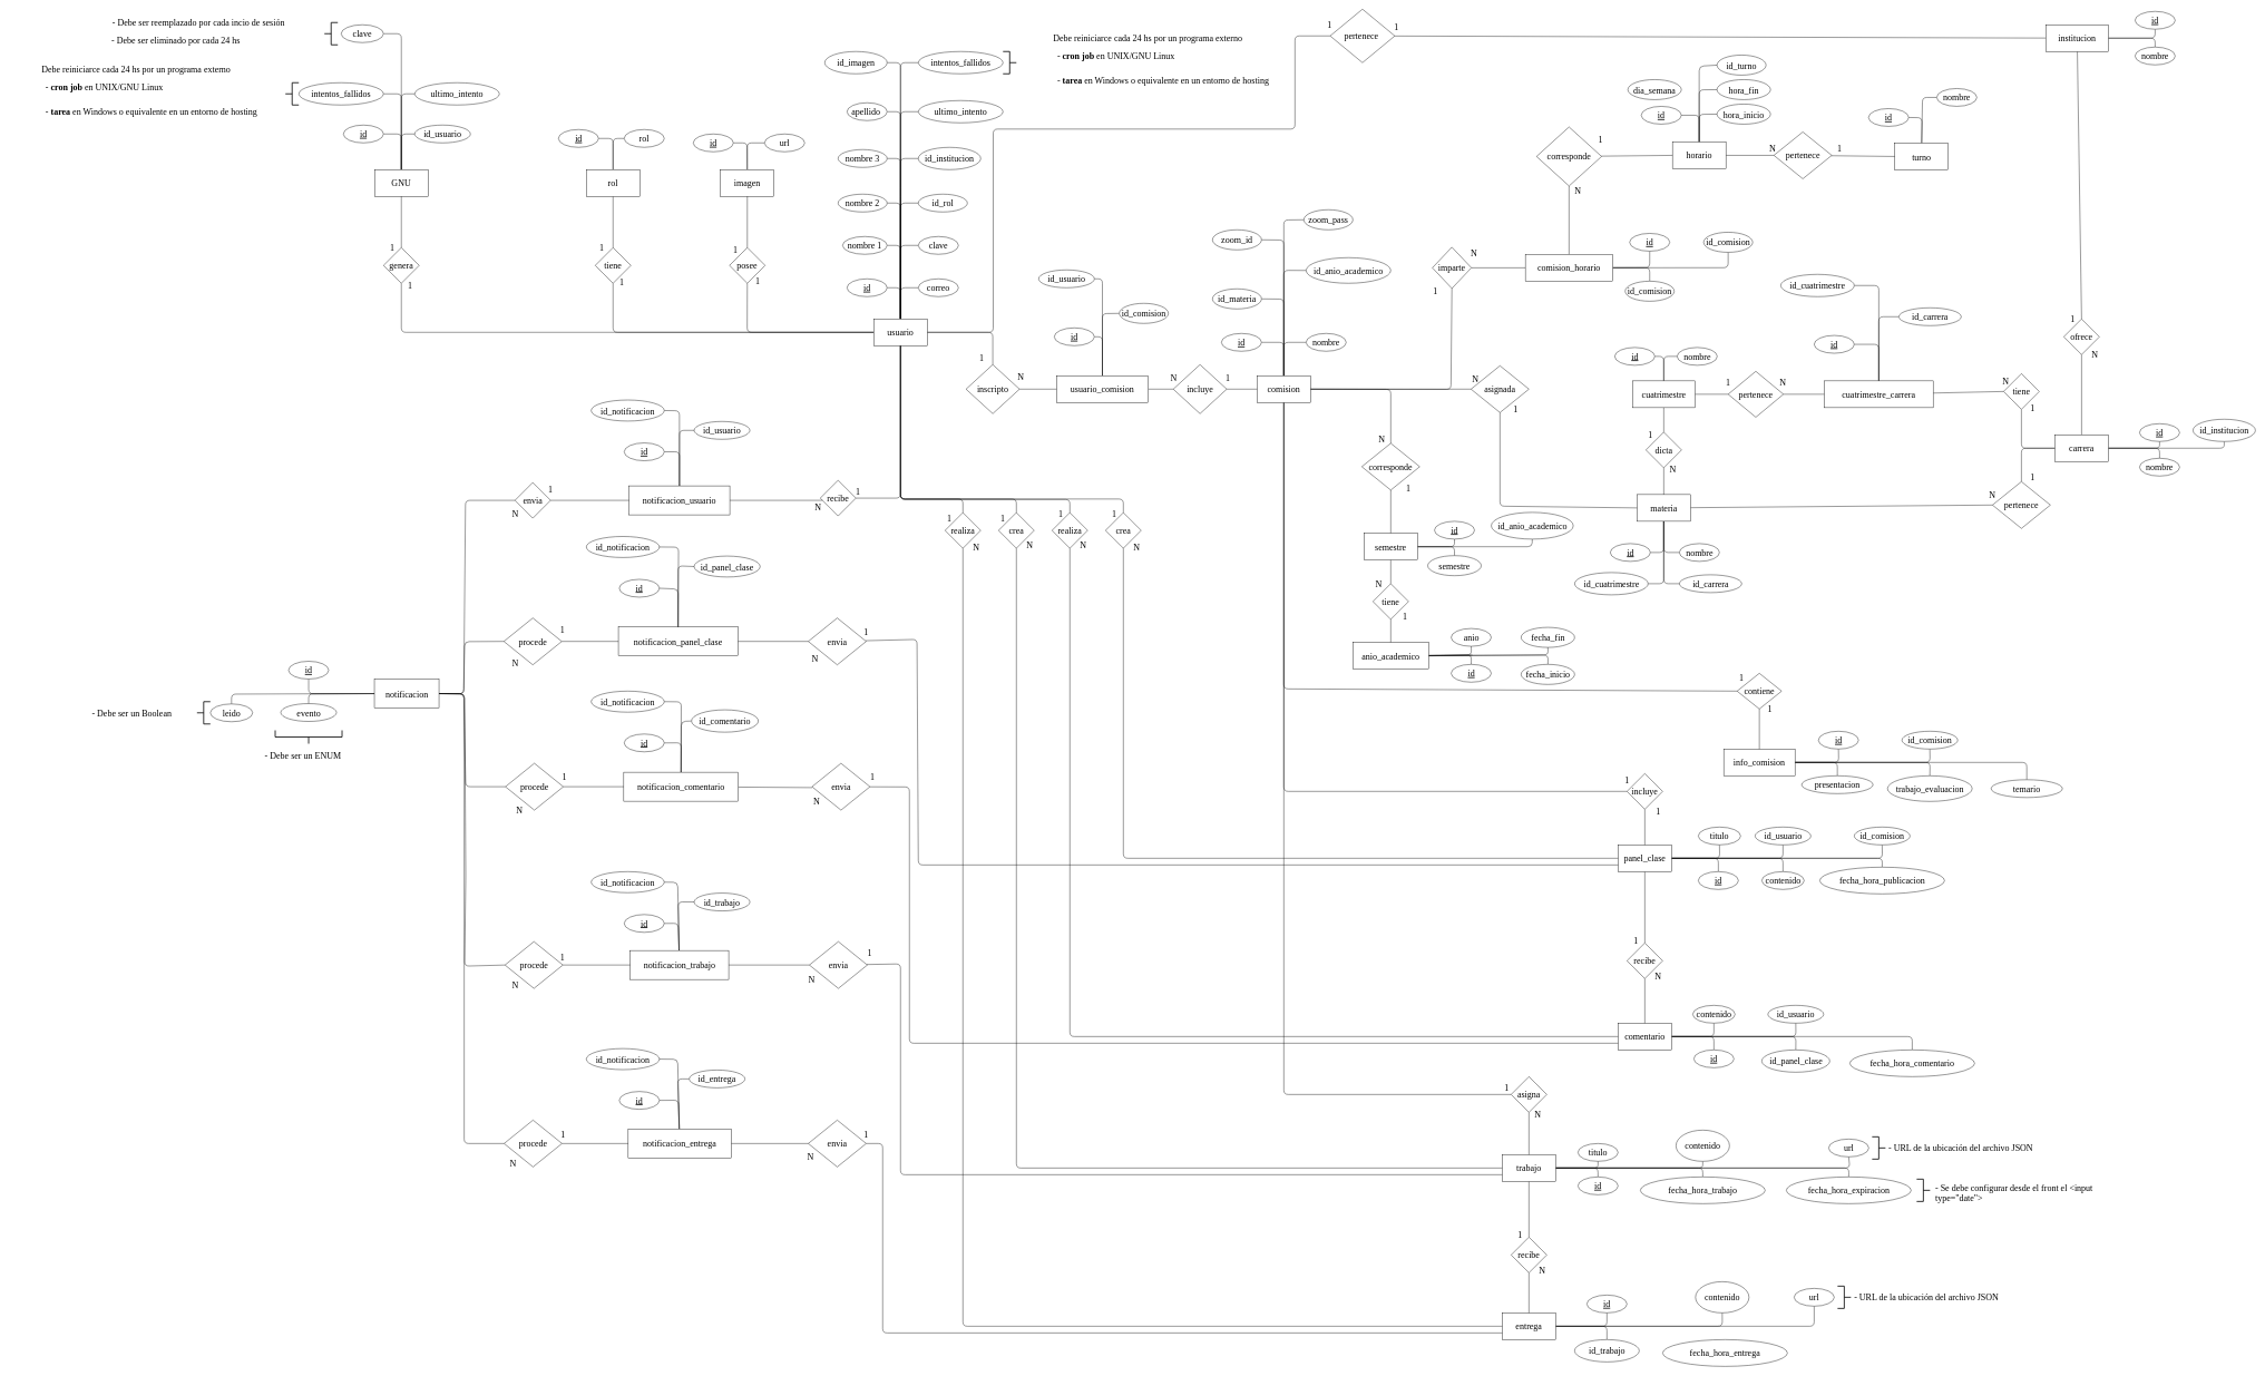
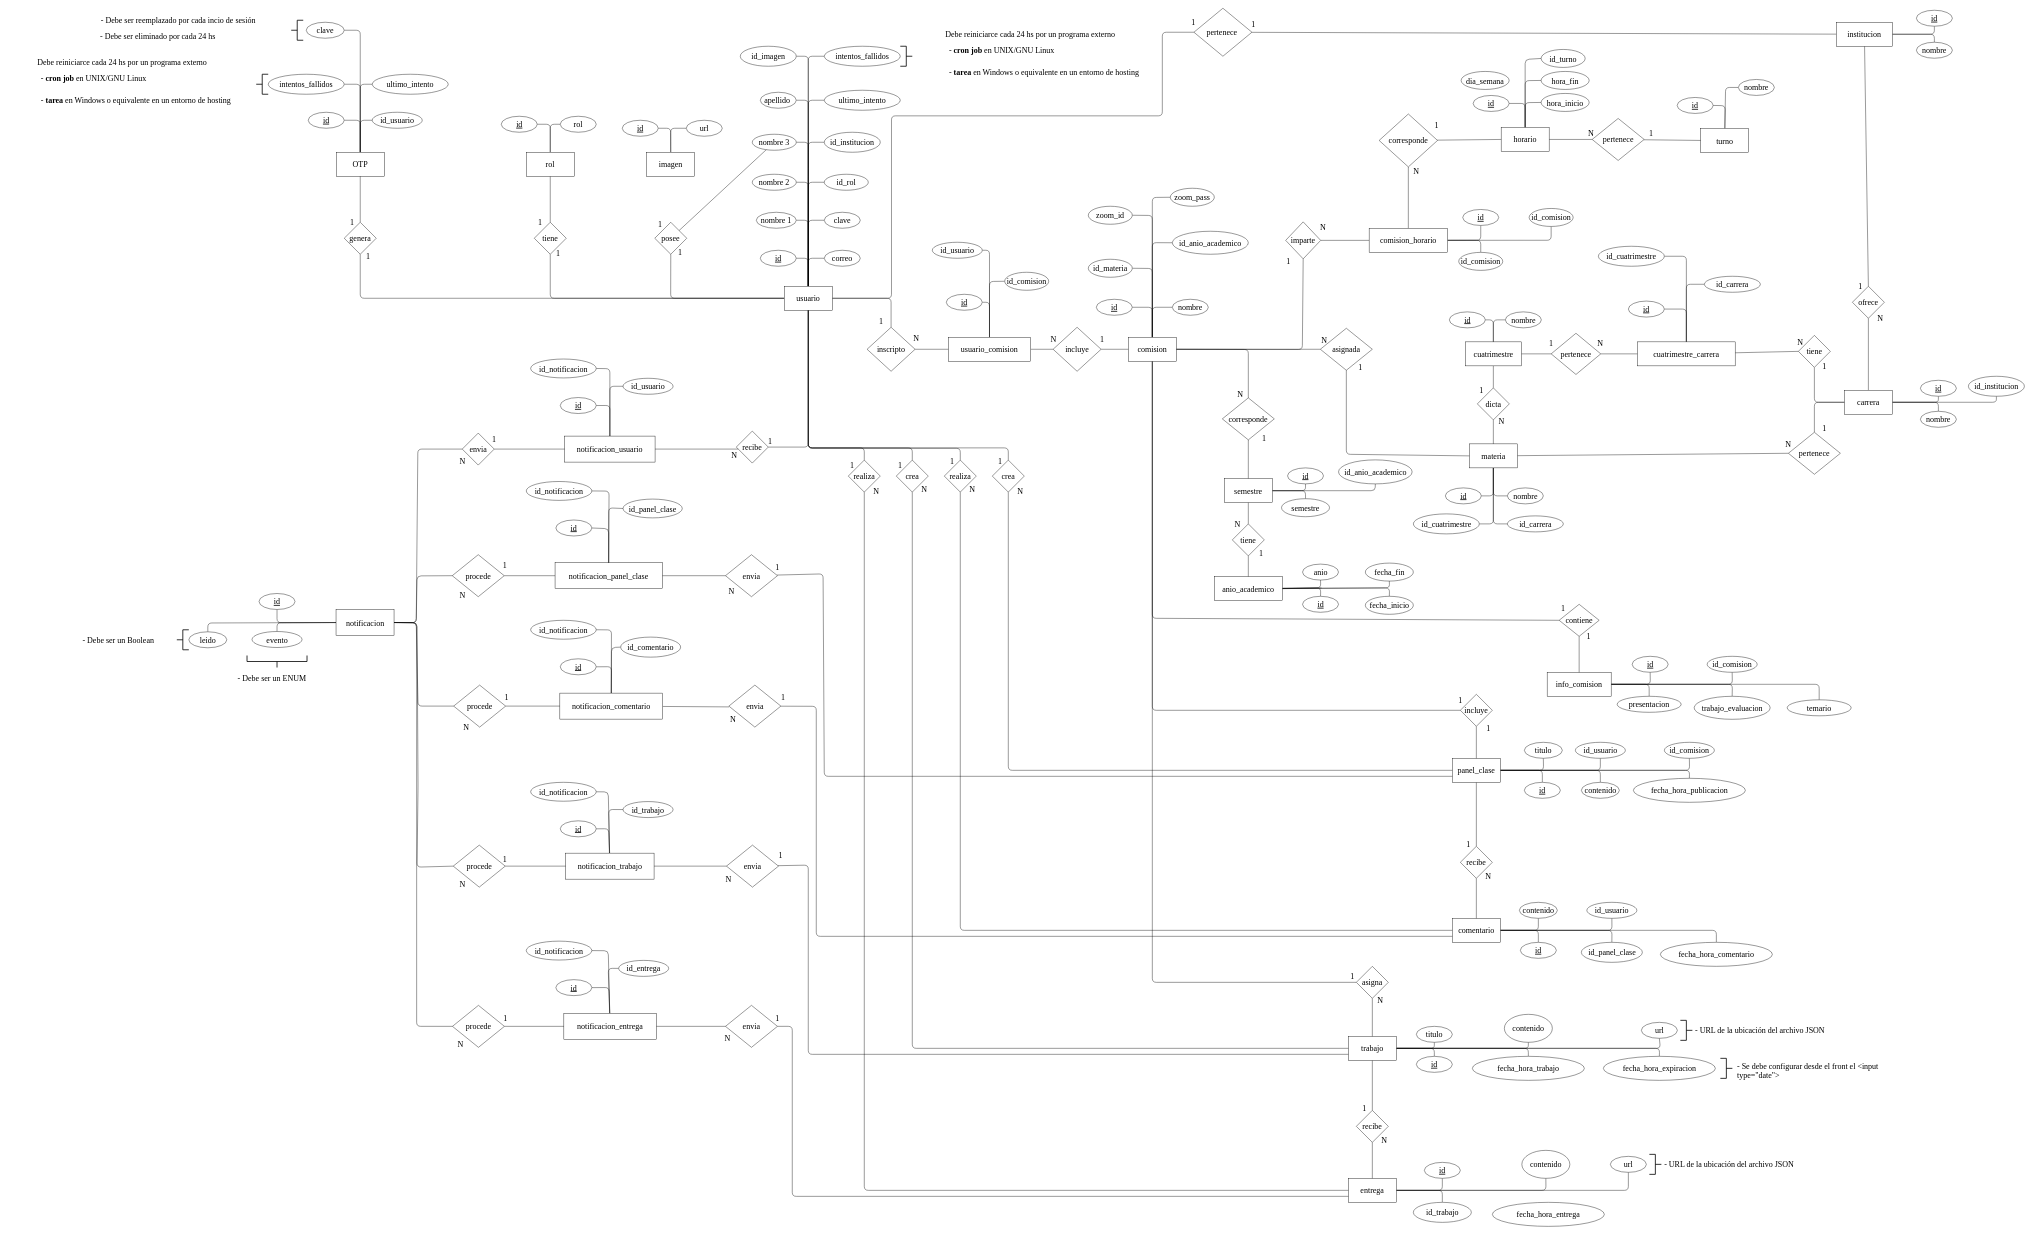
- <mxCell id="48" value="GNU" style="rounded=0;whiteSpace=wrap;html=1;hachureGap=4;fontFamily=Architects Daughter;fontSource=https%3A%2F%2Ffonts.googleapis.com%2Fcss%3Ffamily%3DArchitects%2BDaughter;fontSize=20;fillColor=default;gradientColor=none;strokeColor=default;glass=0;shadow=0;" parent="1" vertex="1"><mxGeometry x="840" y="380" width="120" height="60" as="geometry" /></mxCell>
+ <mxCell id="48" value="OTP" style="rounded=0;whiteSpace=wrap;html=1;hachureGap=4;fontFamily=Architects Daughter;fontSource=https%3A%2F%2Ffonts.googleapis.com%2Fcss%3Ffamily%3DArchitects%2BDaughter;fontSize=20;fillColor=default;gradientColor=none;strokeColor=default;glass=0;shadow=0;" parent="1" vertex="1"><mxGeometry x="840" y="380" width="120" height="60" as="geometry" /></mxCell>
- <mxCell id="159" style="edgeStyle=none;sketch=0;hachureGap=4;jiggle=2;curveFitting=1;html=1;entryX=0.5;entryY=1;entryDx=0;entryDy=0;fontFamily=Architects Daughter;fontSource=https%3A%2F%2Ffonts.googleapis.com%2Fcss%3Ffamily%3DArchitects%2BDaughter;fontSize=16;endArrow=none;endFill=0;" parent="1" source="160" target="156" edge="1"><mxGeometry relative="1" as="geometry" /></mxCell>
+ <mxCell id="159" style="edgeStyle=none;sketch=0;hachureGap=4;jiggle=2;curveFitting=1;html=1;fontFamily=Architects Daughter;fontSource=https%3A%2F%2Ffonts.googleapis.com%2Fcss%3Ffamily%3DArchitects%2BDaughter;fontSize=16;endArrow=none;endFill=0;" parent="1" source="160" target="28" edge="1"><mxGeometry relative="1" as="geometry" /></mxCell>
